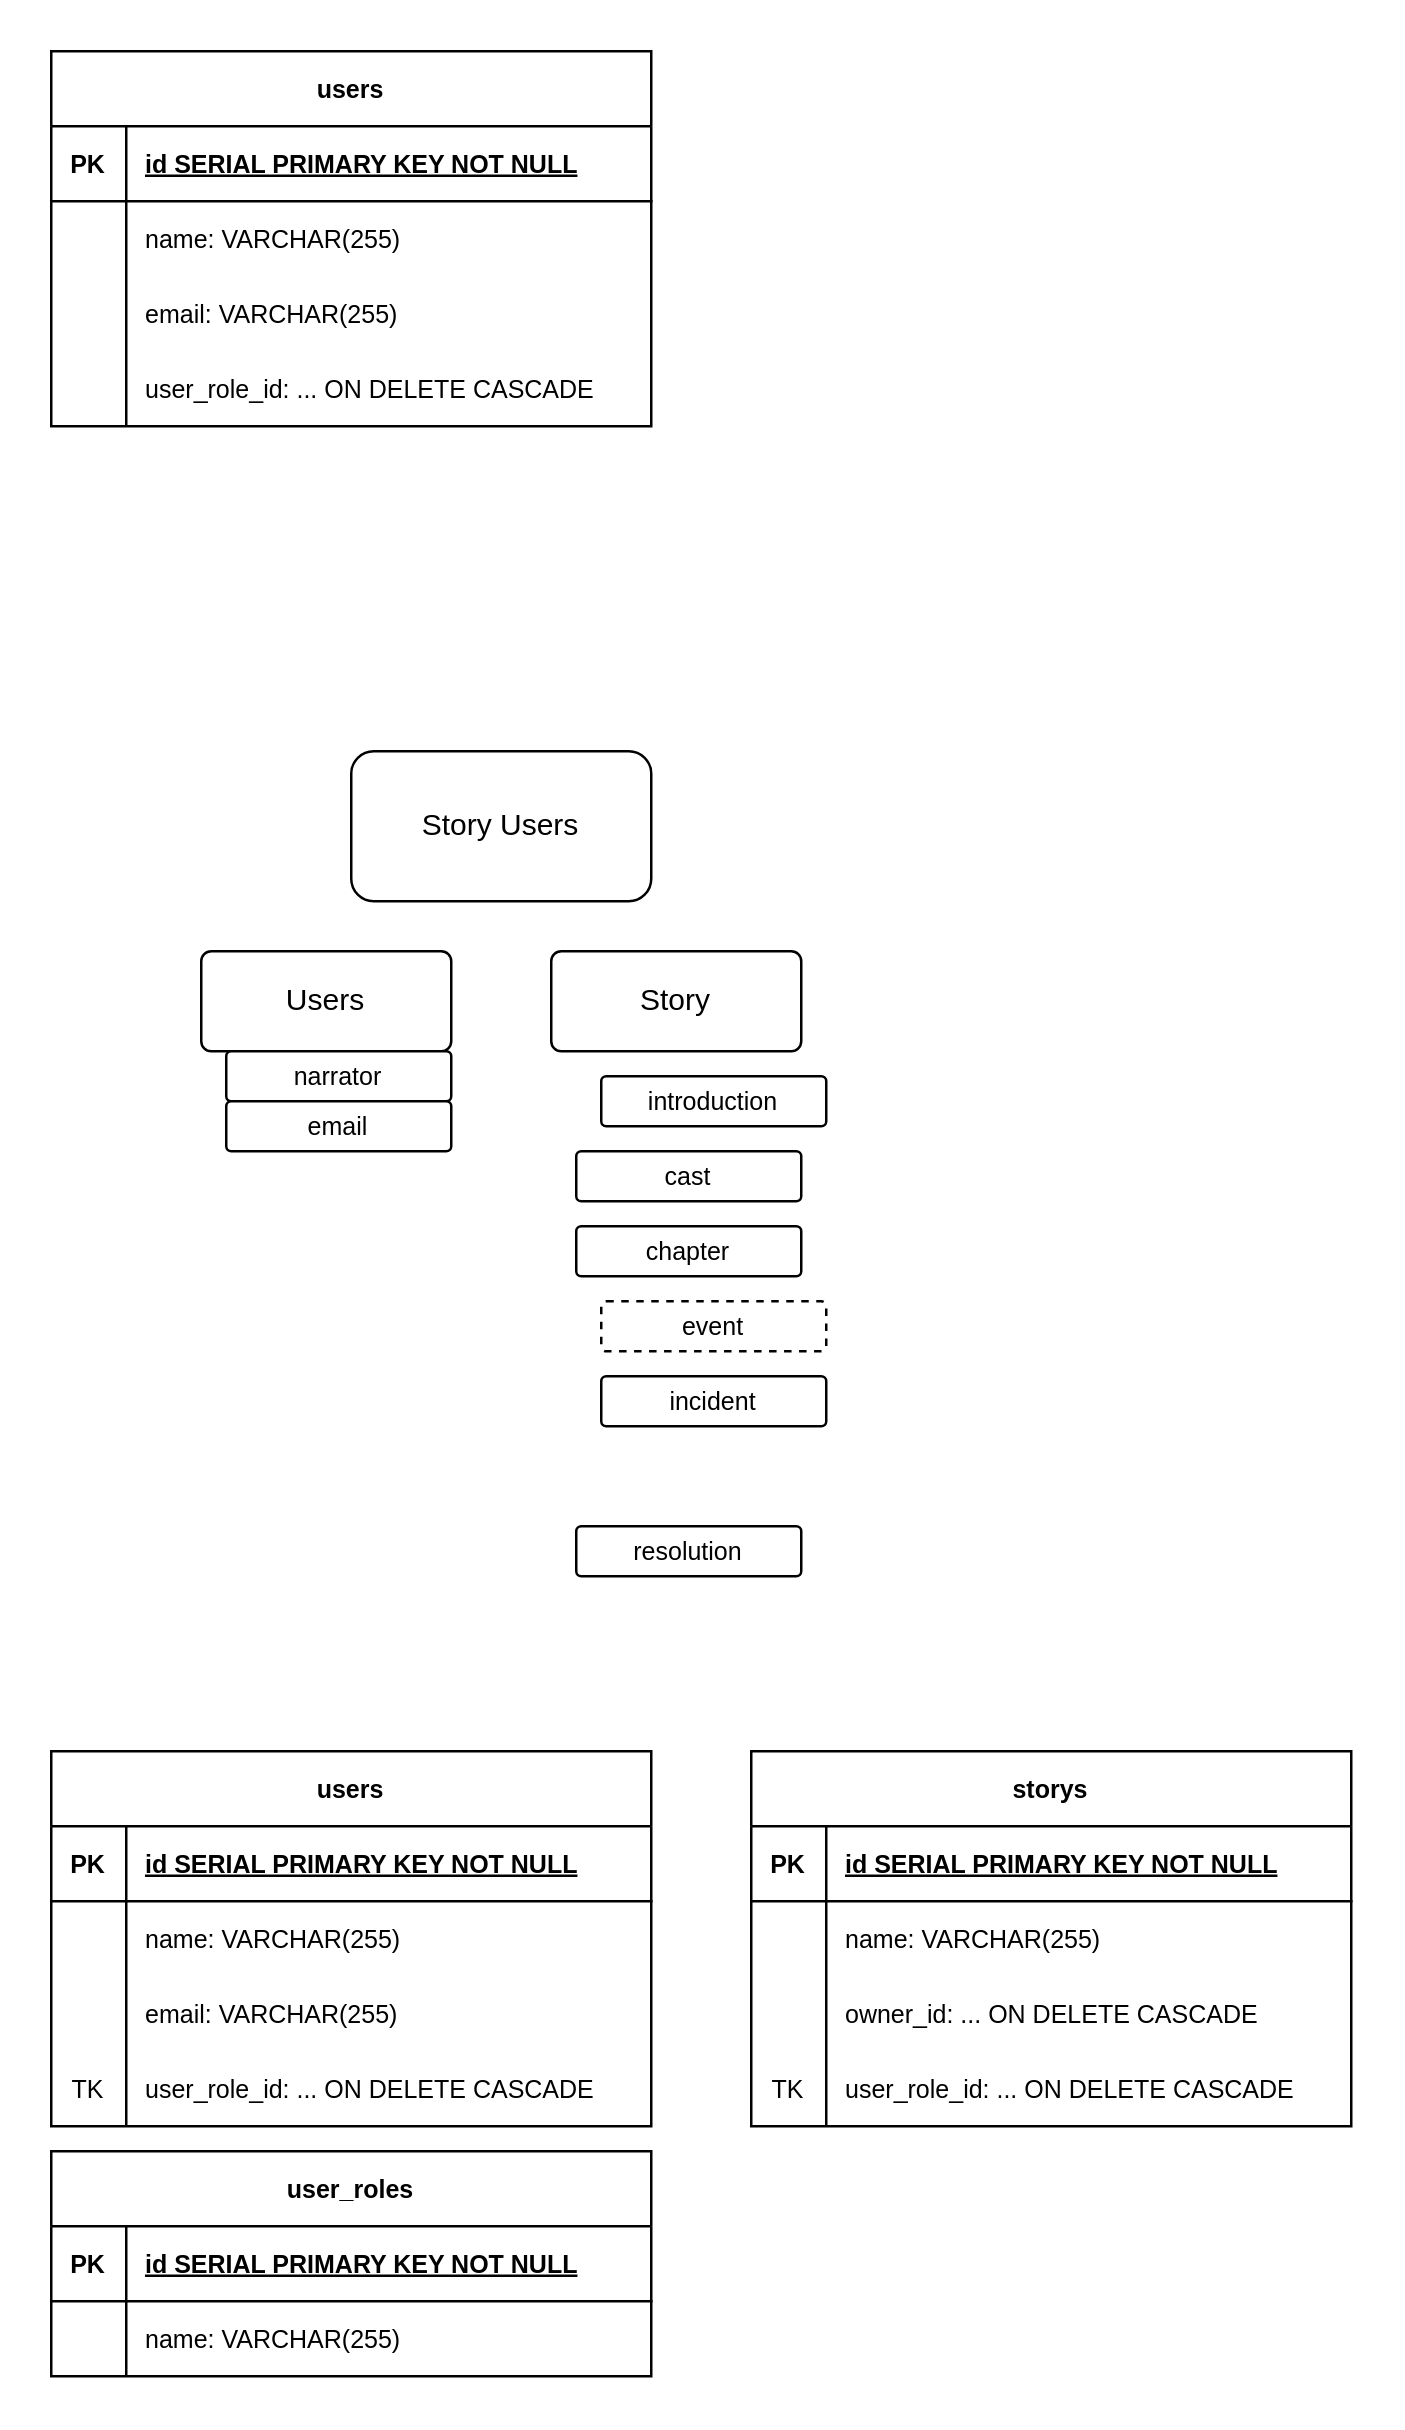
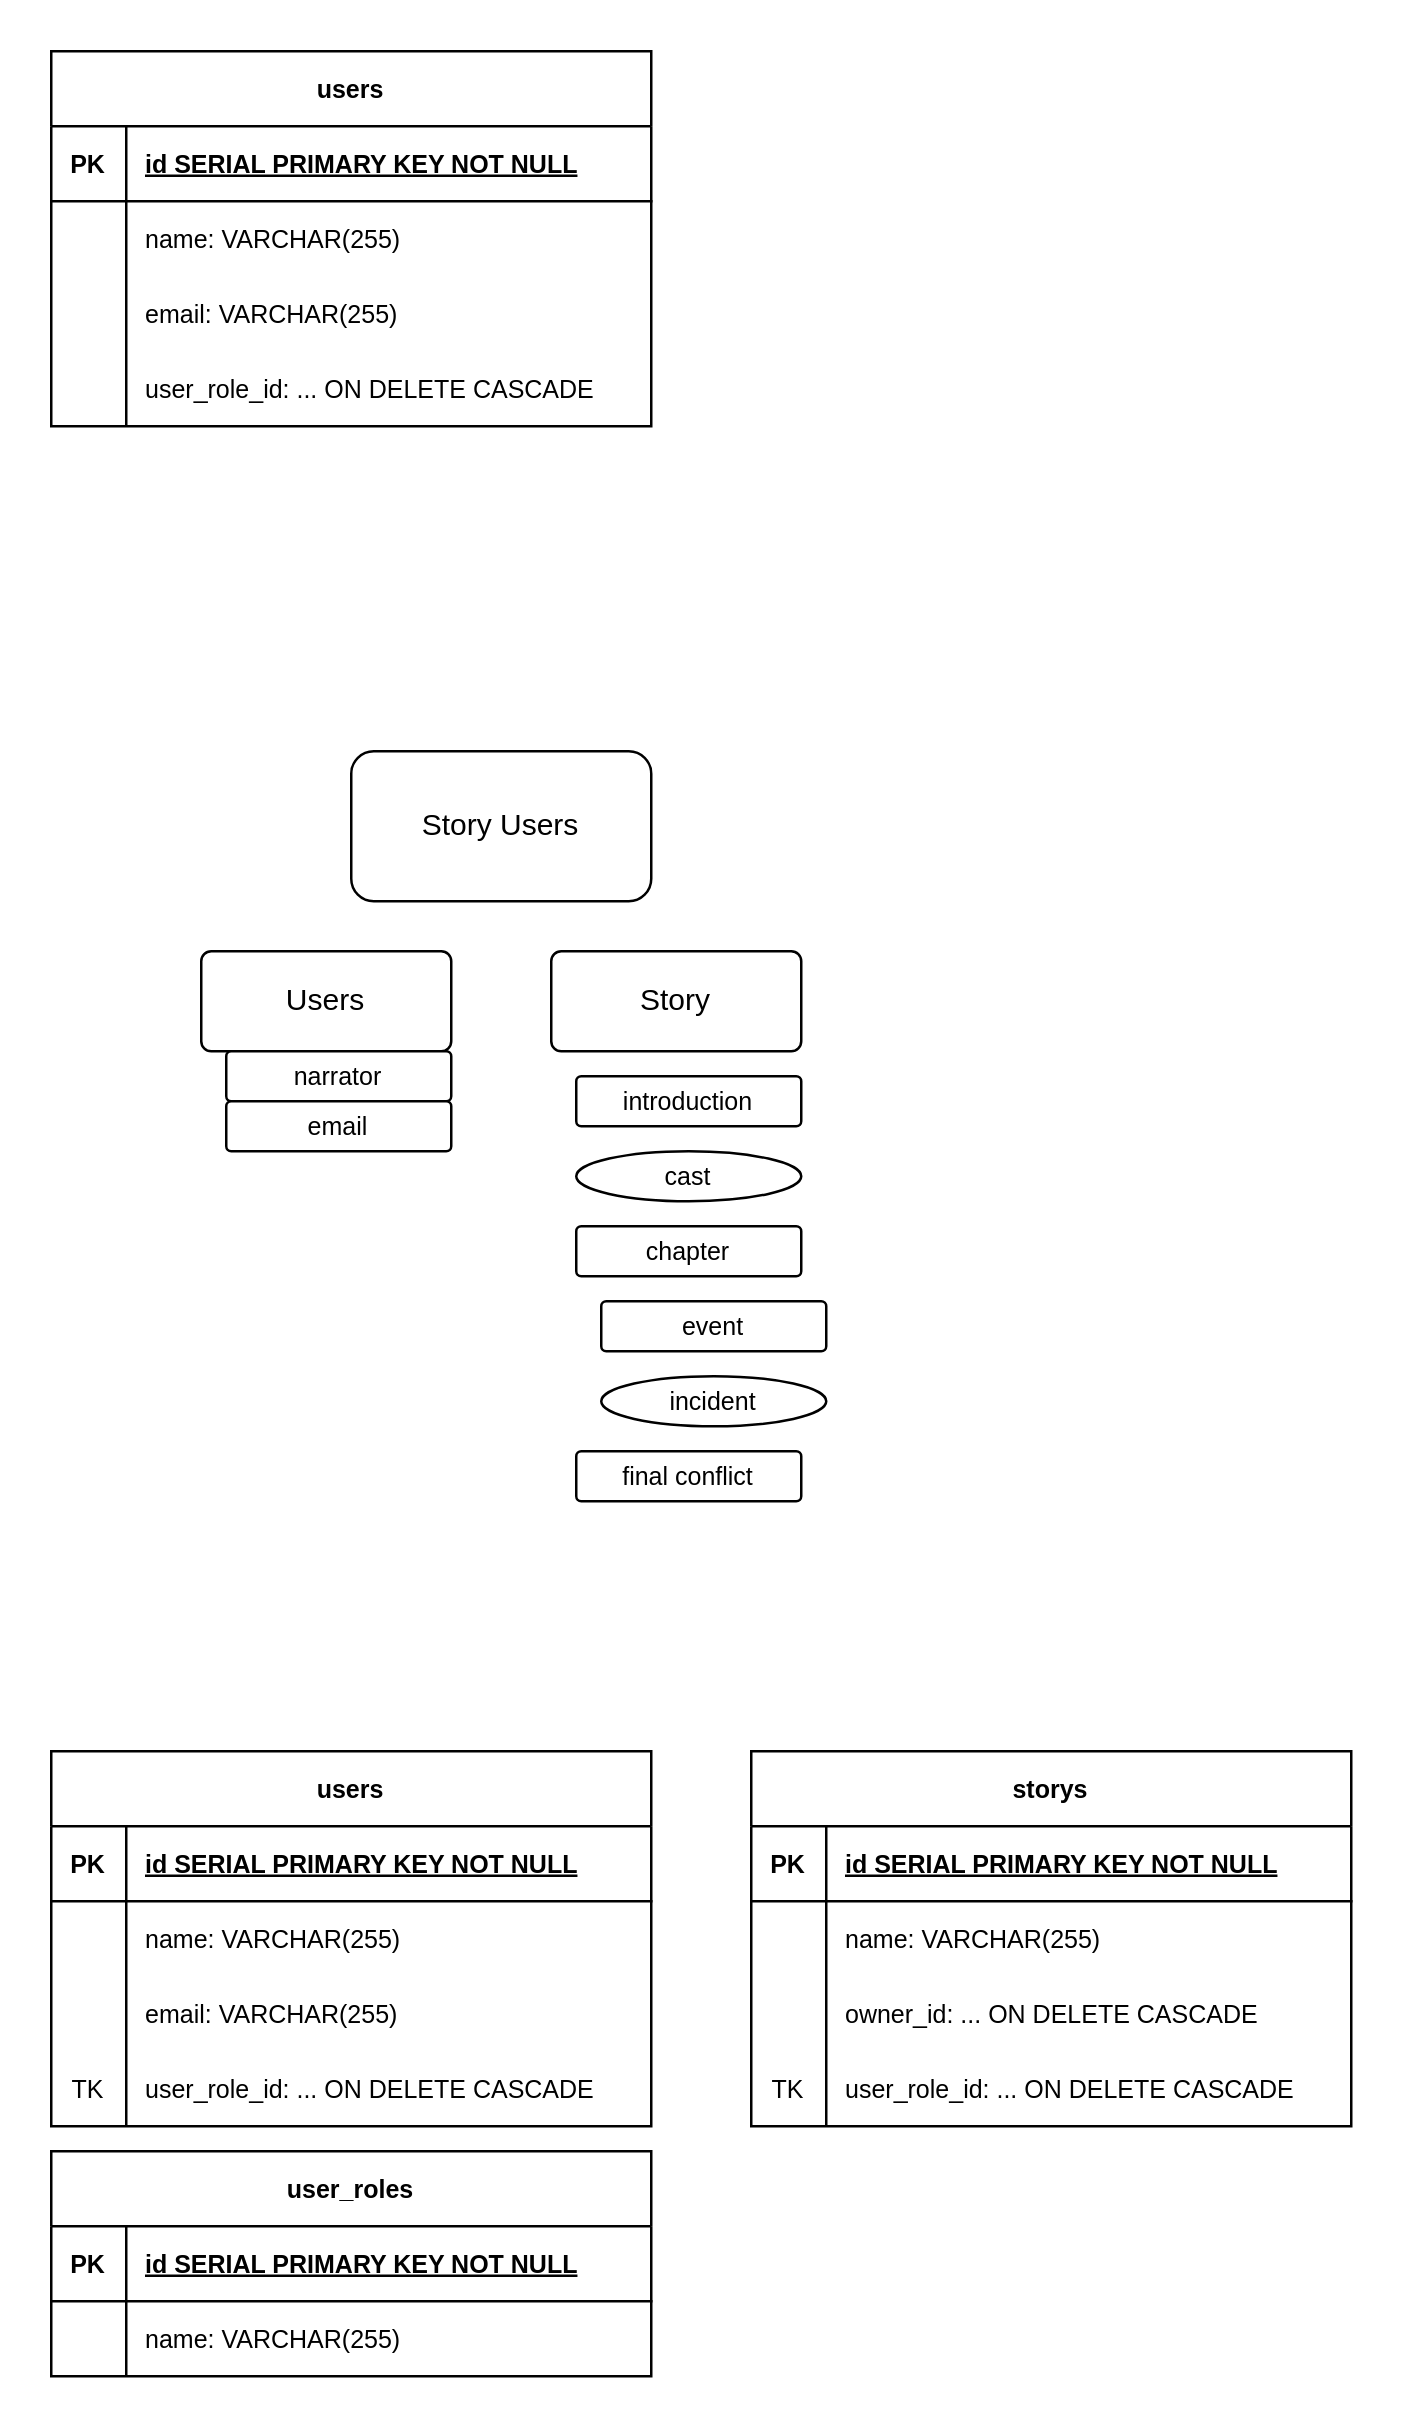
- <mxCell id="56" value="&lt;span style=&quot;font-size: 10px;&quot;&gt;introduction&lt;/span&gt;" style="rounded=1;arcSize=10;whiteSpace=wrap;html=1;align=center;" vertex="1" parent="1"><mxGeometry x="240" y="430" width="90" height="20" as="geometry" /></mxCell>
+ <mxCell id="56" value="&lt;span style=&quot;font-size: 10px;&quot;&gt;introduction&lt;/span&gt;" style="rounded=1;arcSize=10;whiteSpace=wrap;html=1;align=center;" vertex="1" parent="1"><mxGeometry x="230" y="430" width="90" height="20" as="geometry" /></mxCell>
- <mxCell id="57" value="&lt;font style=&quot;font-size: 10px;&quot;&gt;cast&lt;/font&gt;" style="rounded=1;arcSize=10;whiteSpace=wrap;html=1;align=center;" vertex="1" parent="1"><mxGeometry x="230" y="460" width="90" height="20" as="geometry" /></mxCell>
+ <mxCell id="57" value="&lt;font style=&quot;font-size: 10px;&quot;&gt;cast&lt;/font&gt;" style="ellipse;arcSize=10;whiteSpace=wrap;html=1;align=center;" vertex="1" parent="1"><mxGeometry x="230" y="460" width="90" height="20" as="geometry" /></mxCell>
- <mxCell id="54" value="&lt;font style=&quot;font-size: 10px;&quot;&gt;event&lt;/font&gt;" style="rounded=1;arcSize=10;whiteSpace=wrap;html=1;align=center;dashed=1;" vertex="1" parent="1"><mxGeometry x="240" y="520" width="90" height="20" as="geometry" /></mxCell>
+ <mxCell id="54" value="&lt;font style=&quot;font-size: 10px;&quot;&gt;event&lt;/font&gt;" style="rounded=1;arcSize=10;whiteSpace=wrap;html=1;align=center;" vertex="1" parent="1"><mxGeometry x="240" y="520" width="90" height="20" as="geometry" /></mxCell>
- <mxCell id="55" value="&lt;font style=&quot;font-size: 10px;&quot;&gt;incident&lt;/font&gt;" style="rounded=1;arcSize=10;whiteSpace=wrap;html=1;align=center;" vertex="1" parent="1"><mxGeometry x="240" y="550" width="90" height="20" as="geometry" /></mxCell>
+ <mxCell id="55" value="&lt;font style=&quot;font-size: 10px;&quot;&gt;incident&lt;/font&gt;" style="ellipse;arcSize=10;whiteSpace=wrap;html=1;align=center;" vertex="1" parent="1"><mxGeometry x="240" y="550" width="90" height="20" as="geometry" /></mxCell>
+ <mxCell id="58" value="&lt;span style=&quot;font-size: 10px;&quot;&gt;final conflict&lt;/span&gt;" style="rounded=1;arcSize=10;whiteSpace=wrap;html=1;align=center;" vertex="1" parent="1"><mxGeometry x="230" y="580" width="90" height="20" as="geometry" /></mxCell>
- <mxCell id="59" value="&lt;span style=&quot;font-size: 10px;&quot;&gt;resolution&lt;/span&gt;" style="rounded=1;arcSize=10;whiteSpace=wrap;html=1;align=center;" vertex="1" parent="1"><mxGeometry x="230" y="610" width="90" height="20" as="geometry" /></mxCell>
